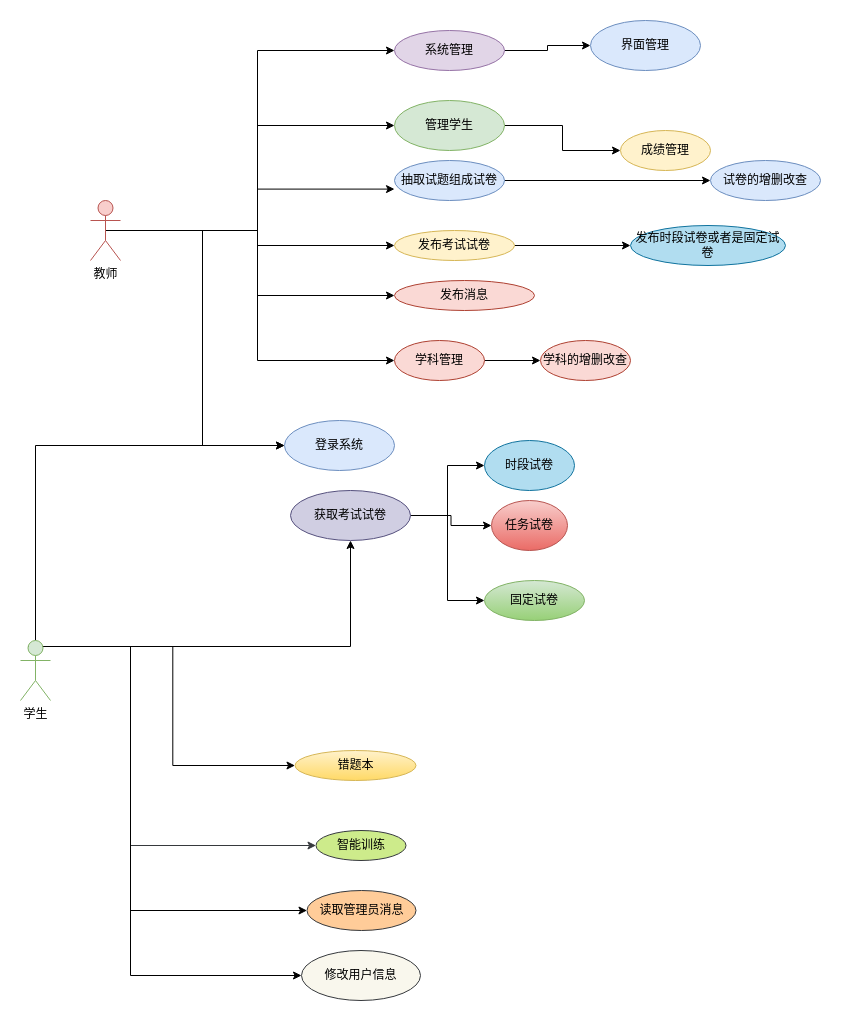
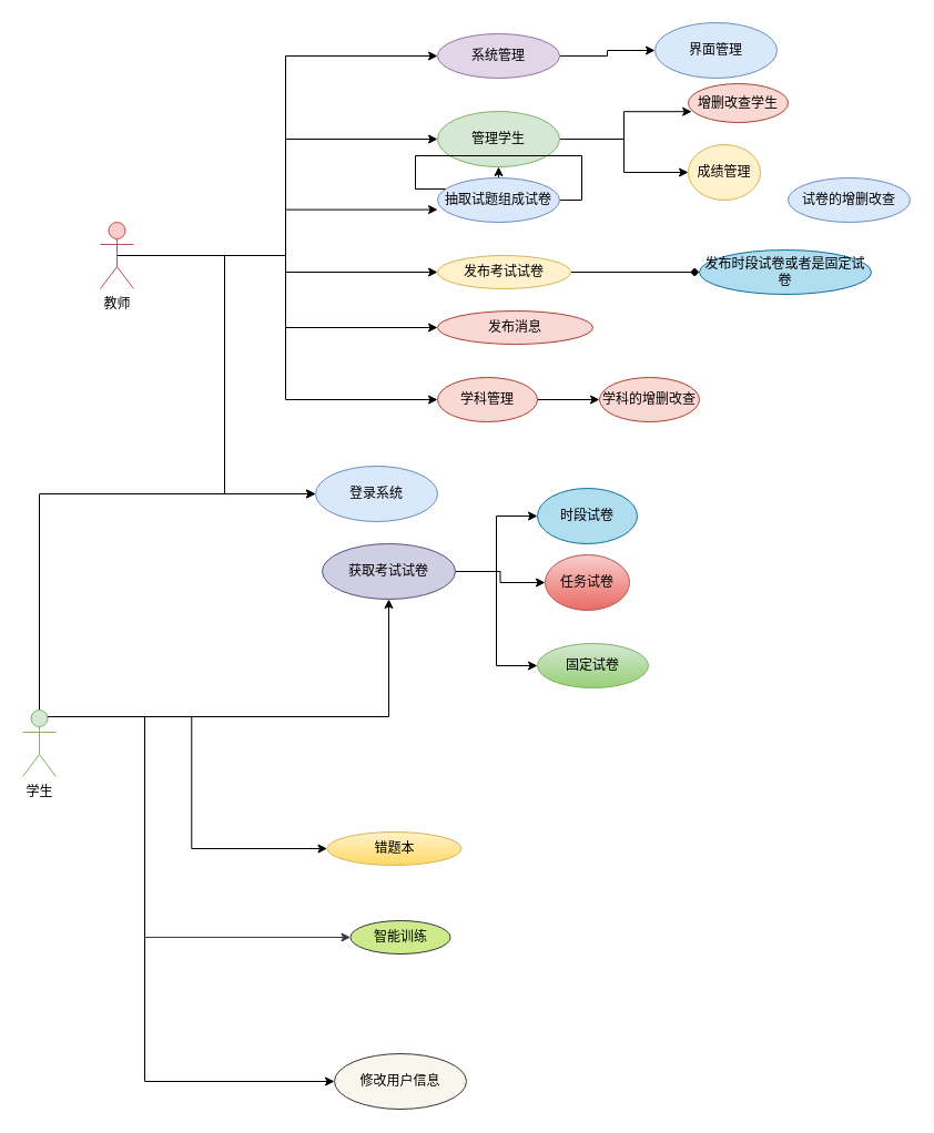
+ <mxCell id="29" value="增删改查学生" style="ellipse;whiteSpace=wrap;html=1;fillColor=#fad9d5;strokeColor=#ae4132;" vertex="1" parent="1"><mxGeometry x="620" y="75" width="90" height="35" as="geometry" /></mxCell>
+ <mxCell id="19" style="edgeStyle=orthogonalEdgeStyle;rounded=0;orthogonalLoop=1;jettySize=auto;html=1;exitX=1;exitY=0.5;exitDx=0;exitDy=0;entryX=0.035;entryY=0.72;entryDx=0;entryDy=0;entryPerimeter=0;" edge="1" parent="1" source="20" target="29"><mxGeometry relative="1" as="geometry" /></mxCell>
- <mxCell id="28" value="成绩管理" style="ellipse;whiteSpace=wrap;html=1;fillColor=#fff2cc;strokeColor=#d6b656;" vertex="1" parent="1"><mxGeometry x="620" y="130" width="90" height="40" as="geometry" /></mxCell>
+ <mxCell id="28" value="成绩管理" style="ellipse;whiteSpace=wrap;html=1;fillColor=#fff2cc;strokeColor=#d6b656;" vertex="1" parent="1"><mxGeometry x="620" y="130" width="65" height="50" as="geometry" /></mxCell>
- <mxCell id="21" style="edgeStyle=orthogonalEdgeStyle;rounded=0;orthogonalLoop=1;jettySize=auto;html=1;exitX=1;exitY=0.5;exitDx=0;exitDy=0;entryX=0;entryY=0.5;entryDx=0;entryDy=0;" edge="1" parent="1" source="22" target="32"><mxGeometry relative="1" as="geometry" /></mxCell>
+ <mxCell id="21" style="edgeStyle=orthogonalEdgeStyle;rounded=0;orthogonalLoop=1;jettySize=auto;html=1;exitX=1;exitY=0.5;exitDx=0;exitDy=0;" edge="1" parent="1" source="22" target="20"><mxGeometry relative="1" as="geometry" /></mxCell>
- <mxCell id="23" style="edgeStyle=orthogonalEdgeStyle;rounded=0;orthogonalLoop=1;jettySize=auto;html=1;exitX=1;exitY=0.5;exitDx=0;exitDy=0;" edge="1" parent="1" source="24" target="30"><mxGeometry relative="1" as="geometry" /></mxCell>
+ <mxCell id="23" style="edgeStyle=orthogonalEdgeStyle;rounded=0;orthogonalLoop=1;jettySize=auto;html=1;exitX=1;exitY=0.5;exitDx=0;exitDy=0;endArrow=diamond;" edge="1" parent="1" source="24" target="30"><mxGeometry relative="1" as="geometry" /></mxCell>
- <mxCell id="14" style="edgeStyle=orthogonalEdgeStyle;rounded=0;orthogonalLoop=1;jettySize=auto;html=1;exitX=0.75;exitY=0.1;exitDx=0;exitDy=0;exitPerimeter=0;entryX=0;entryY=0.5;entryDx=0;entryDy=0;" edge="1" parent="1" source="16" target="45"><mxGeometry relative="1" as="geometry"><Array as="points"><mxPoint x="130" y="646" /><mxPoint x="130" y="910" /></Array></mxGeometry></mxCell>
- <mxCell id="45" value="读取管理员消息" style="ellipse;whiteSpace=wrap;html=1;fillColor=#ffcc99;strokeColor=#36393d;" vertex="1" parent="1"><mxGeometry x="306.5" y="890" width="109" height="40" as="geometry" /></mxCell>
